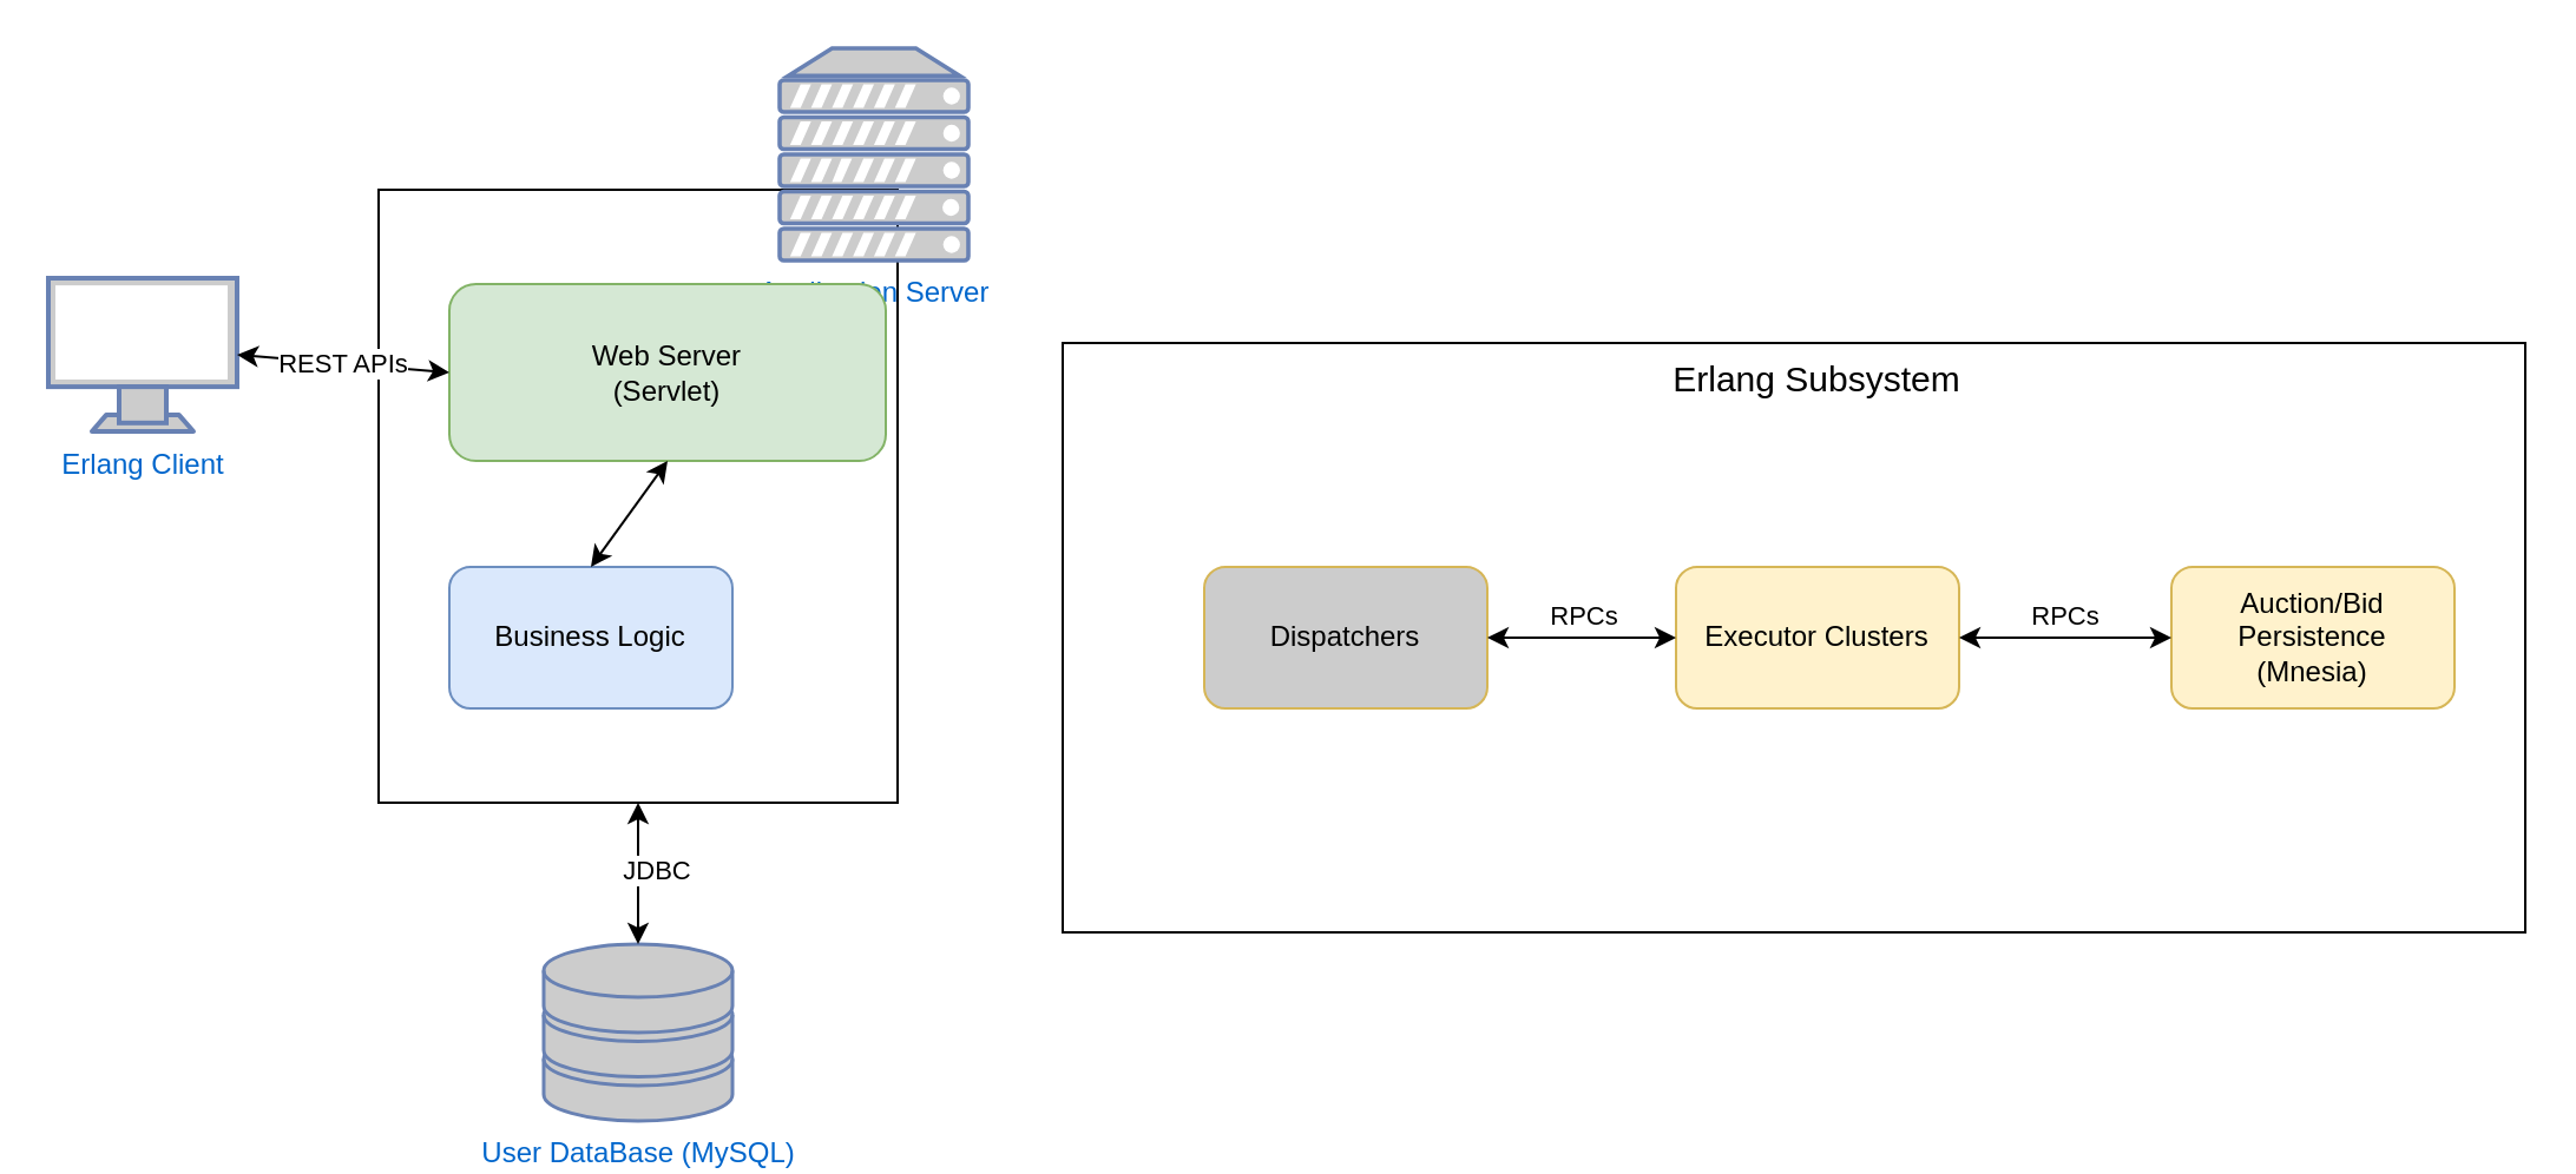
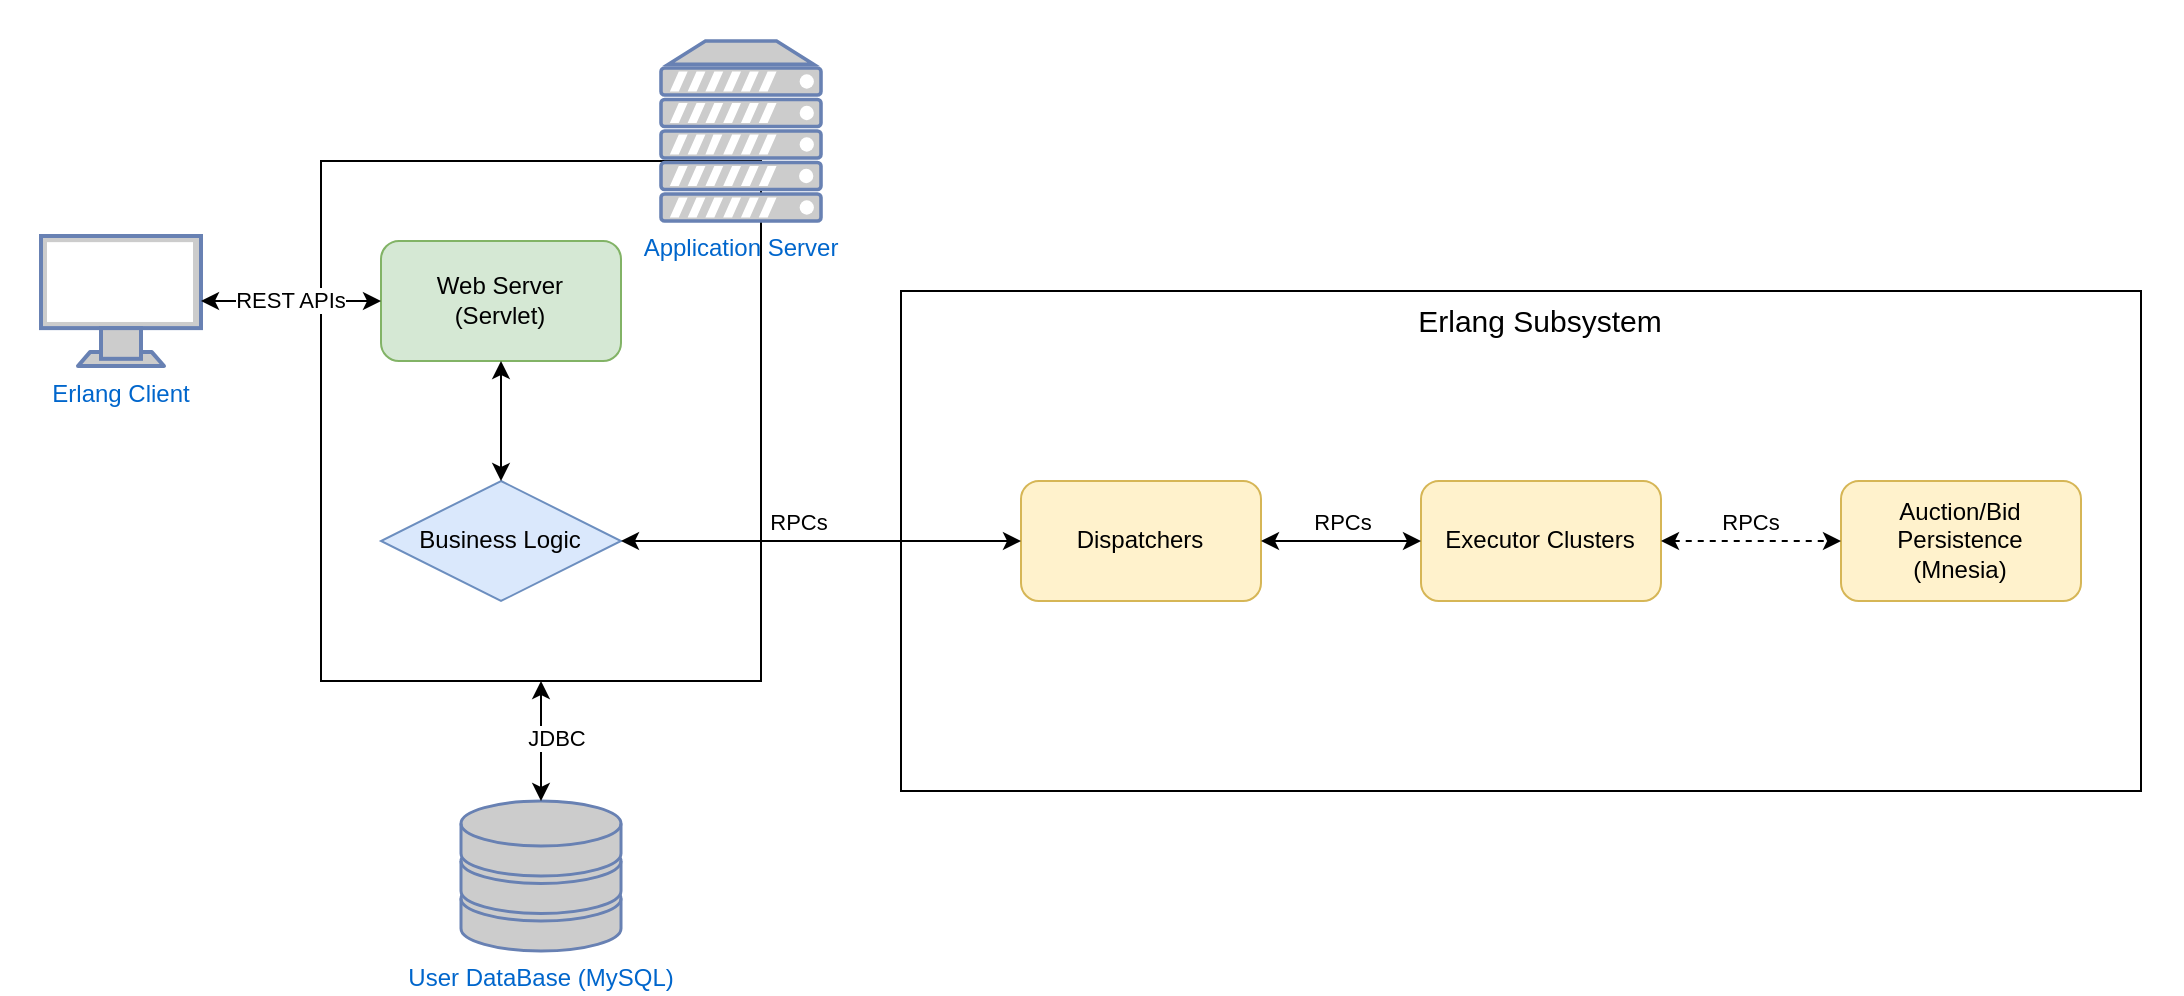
- <mxCell id="11" value="Web Server&lt;br&gt;(Servlet)" style="rounded=1;whiteSpace=wrap;html=1;fillColor=#d5e8d4;strokeColor=#82b366;" parent="1" vertex="1"><mxGeometry x="190" y="120" width="185" height="75" as="geometry" /></mxCell>
+ <mxCell id="11" value="Web Server&lt;br&gt;(Servlet)" style="rounded=1;whiteSpace=wrap;html=1;fillColor=#d5e8d4;strokeColor=#82b366;" parent="1" vertex="1"><mxGeometry x="190" y="120" width="120" height="60" as="geometry" /></mxCell>
- <mxCell id="12" value="Business Logic" style="rounded=1;whiteSpace=wrap;html=1;fillColor=#dae8fc;strokeColor=#6c8ebf;" parent="1" vertex="1"><mxGeometry x="190" y="240" width="120" height="60" as="geometry" /></mxCell>
+ <mxCell id="12" value="Business Logic" style="rhombus;whiteSpace=wrap;html=1;fillColor=#dae8fc;strokeColor=#6c8ebf;" parent="1" vertex="1"><mxGeometry x="190" y="240" width="120" height="60" as="geometry" /></mxCell>
+ <mxCell id="15" value="" style="endArrow=classic;startArrow=classic;html=1;exitX=1;exitY=0.5;exitDx=0;exitDy=0;entryX=0;entryY=0.5;entryDx=0;entryDy=0;" parent="1" source="12" target="6" edge="1"><mxGeometry width="50" height="50" relative="1" as="geometry"><mxPoint x="350" y="280" as="sourcePoint" /><mxPoint x="480" y="280" as="targetPoint" /></mxGeometry></mxCell>
+ <mxCell id="16" value="RPCs" style="edgeLabel;html=1;align=center;verticalAlign=middle;resizable=0;points=[];" parent="15" vertex="1" connectable="0"><mxGeometry x="-0.215" y="2" relative="1" as="geometry"><mxPoint x="9" y="-8" as="offset" /></mxGeometry></mxCell>
- <mxCell id="6" value="Dispatchers" style="rounded=1;whiteSpace=wrap;html=1;fillColor=#cccccc;strokeColor=#d6b656;" parent="1" vertex="1"><mxGeometry x="510" y="240" width="120" height="60" as="geometry" /></mxCell>
+ <mxCell id="6" value="Dispatchers" style="rounded=1;whiteSpace=wrap;html=1;fillColor=#fff2cc;strokeColor=#d6b656;" parent="1" vertex="1"><mxGeometry x="510" y="240" width="120" height="60" as="geometry" /></mxCell>
- <mxCell id="20" value="" style="endArrow=classic;startArrow=classic;html=1;exitX=1;exitY=0.5;exitDx=0;exitDy=0;entryX=0;entryY=0.5;entryDx=0;entryDy=0;" parent="1" source="7" target="19" edge="1"><mxGeometry width="50" height="50" relative="1" as="geometry"><mxPoint x="870" y="270" as="sourcePoint" /><mxPoint x="1000" y="215" as="targetPoint" /></mxGeometry></mxCell>
+ <mxCell id="20" value="" style="endArrow=classic;startArrow=classic;html=1;exitX=1;exitY=0.5;exitDx=0;exitDy=0;entryX=0;entryY=0.5;entryDx=0;entryDy=0;dashed=1;" parent="1" source="7" target="19" edge="1"><mxGeometry width="50" height="50" relative="1" as="geometry"><mxPoint x="870" y="270" as="sourcePoint" /><mxPoint x="1000" y="215" as="targetPoint" /></mxGeometry></mxCell>
